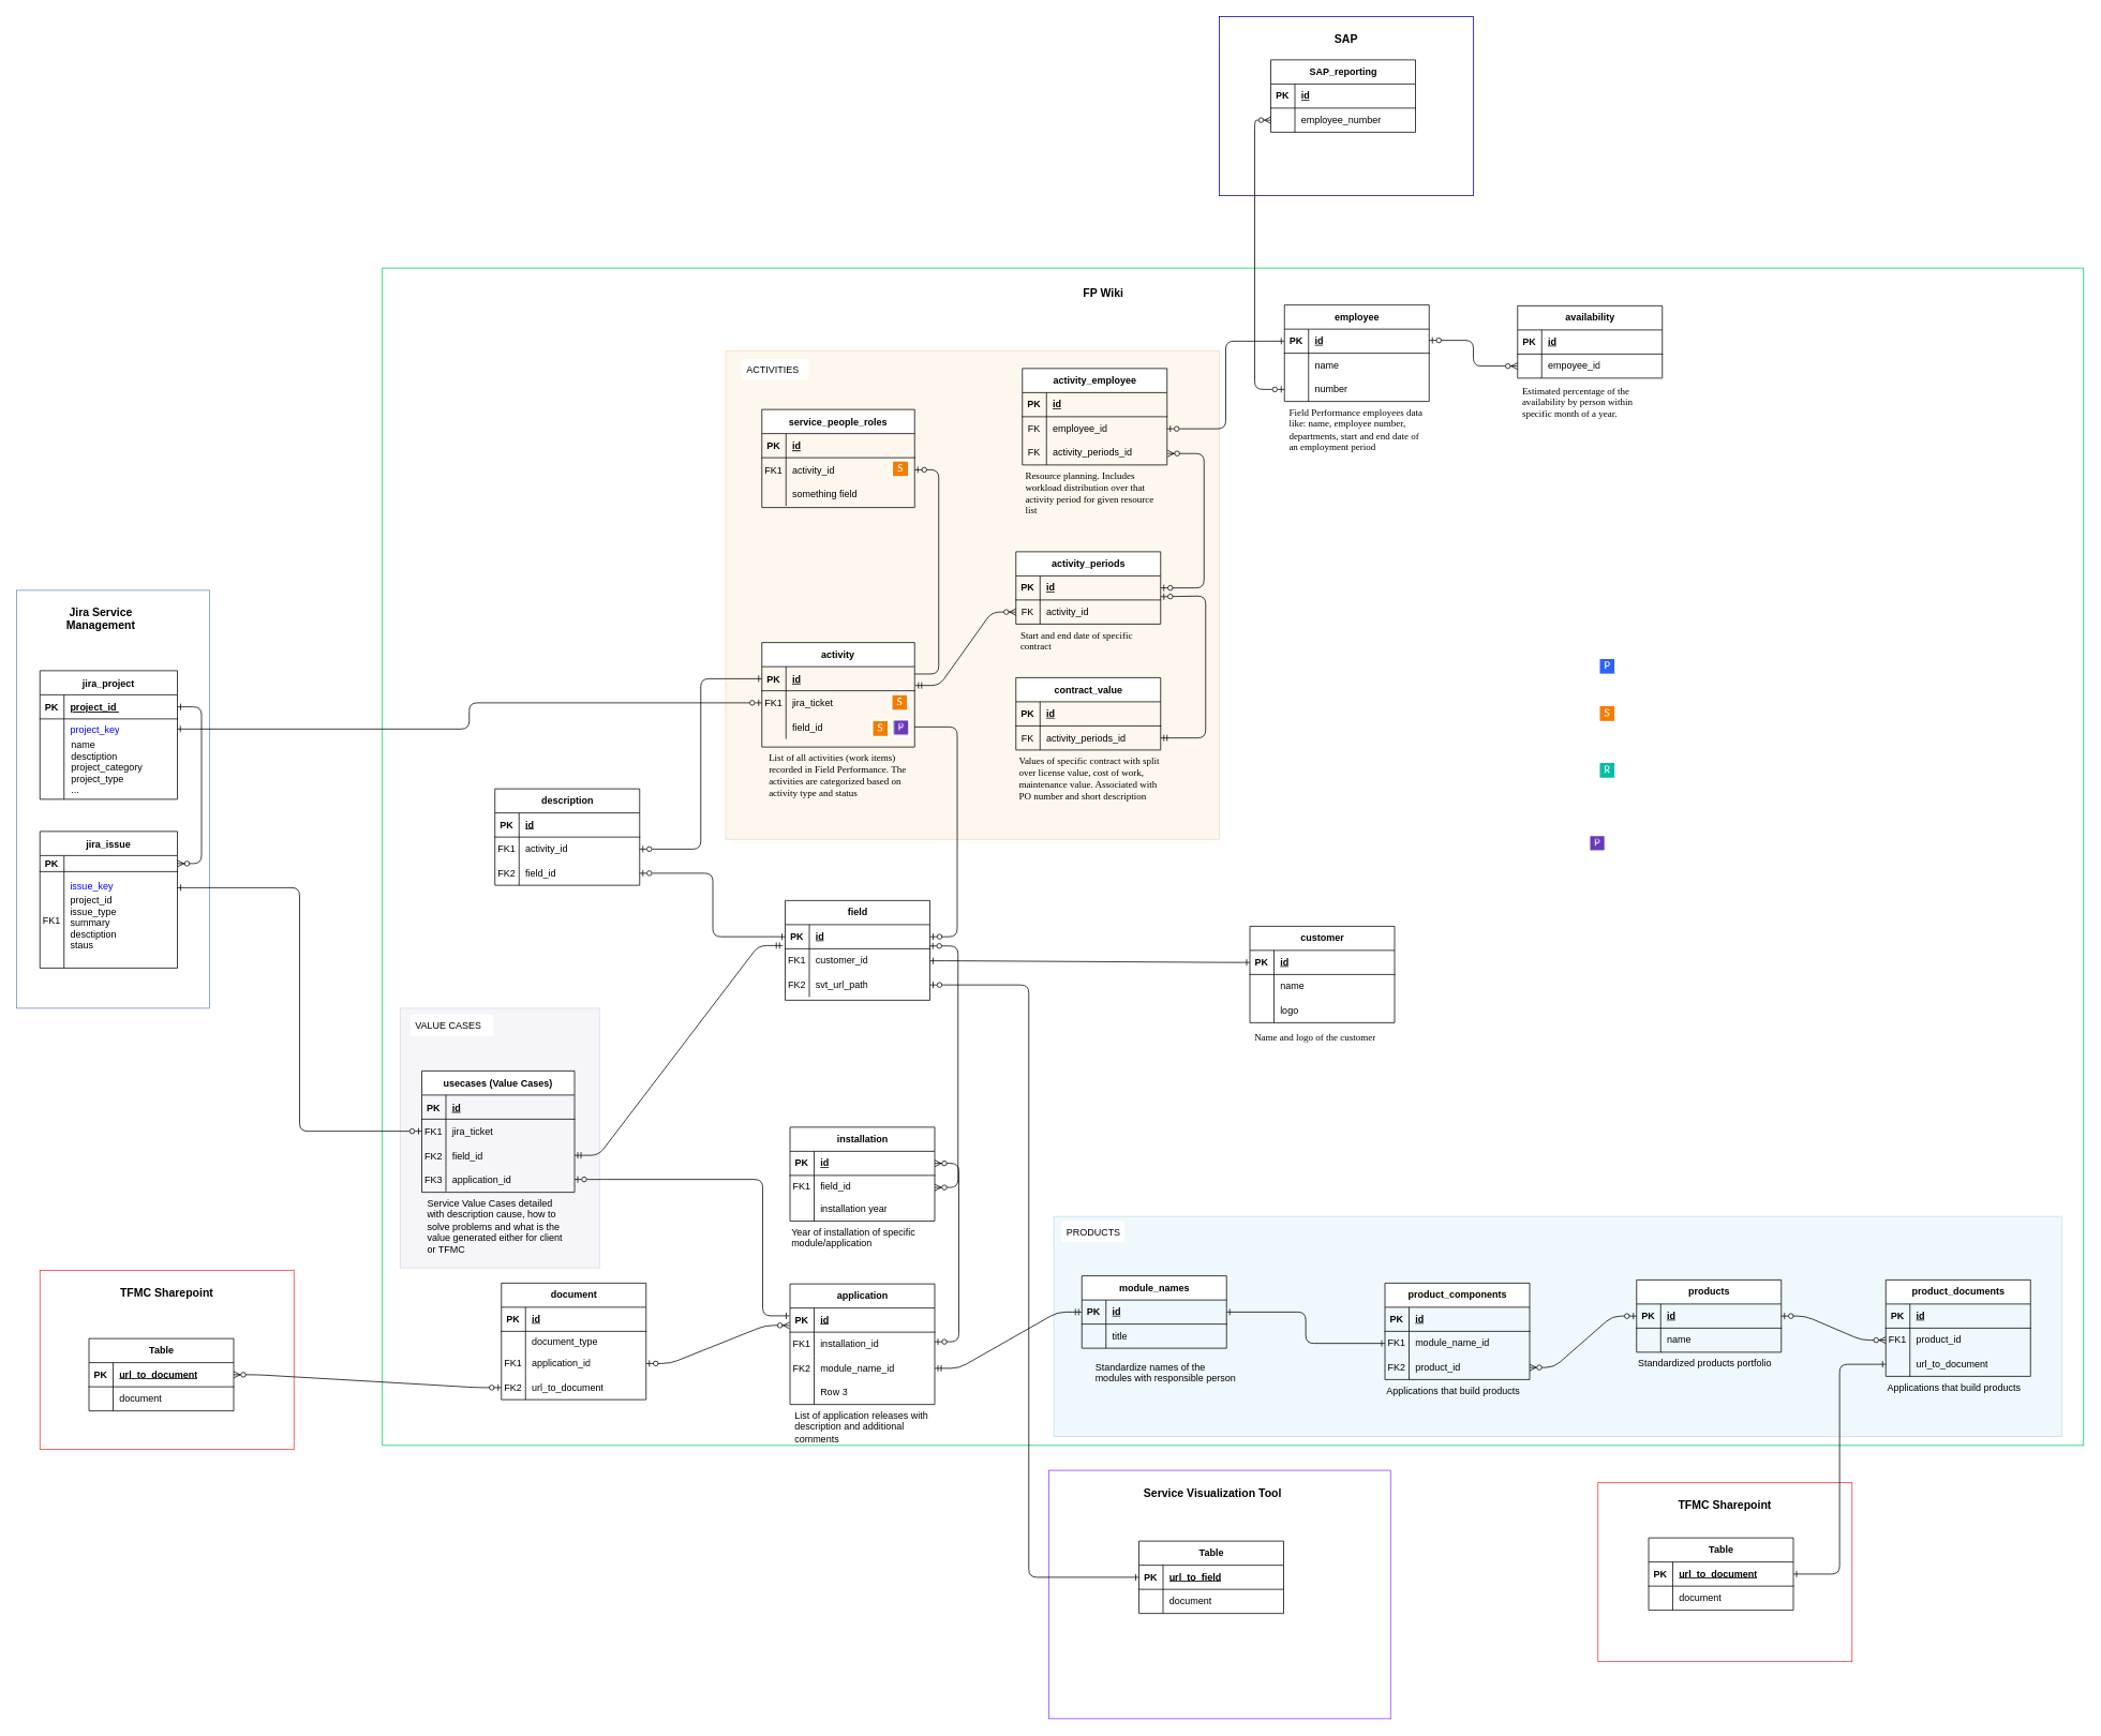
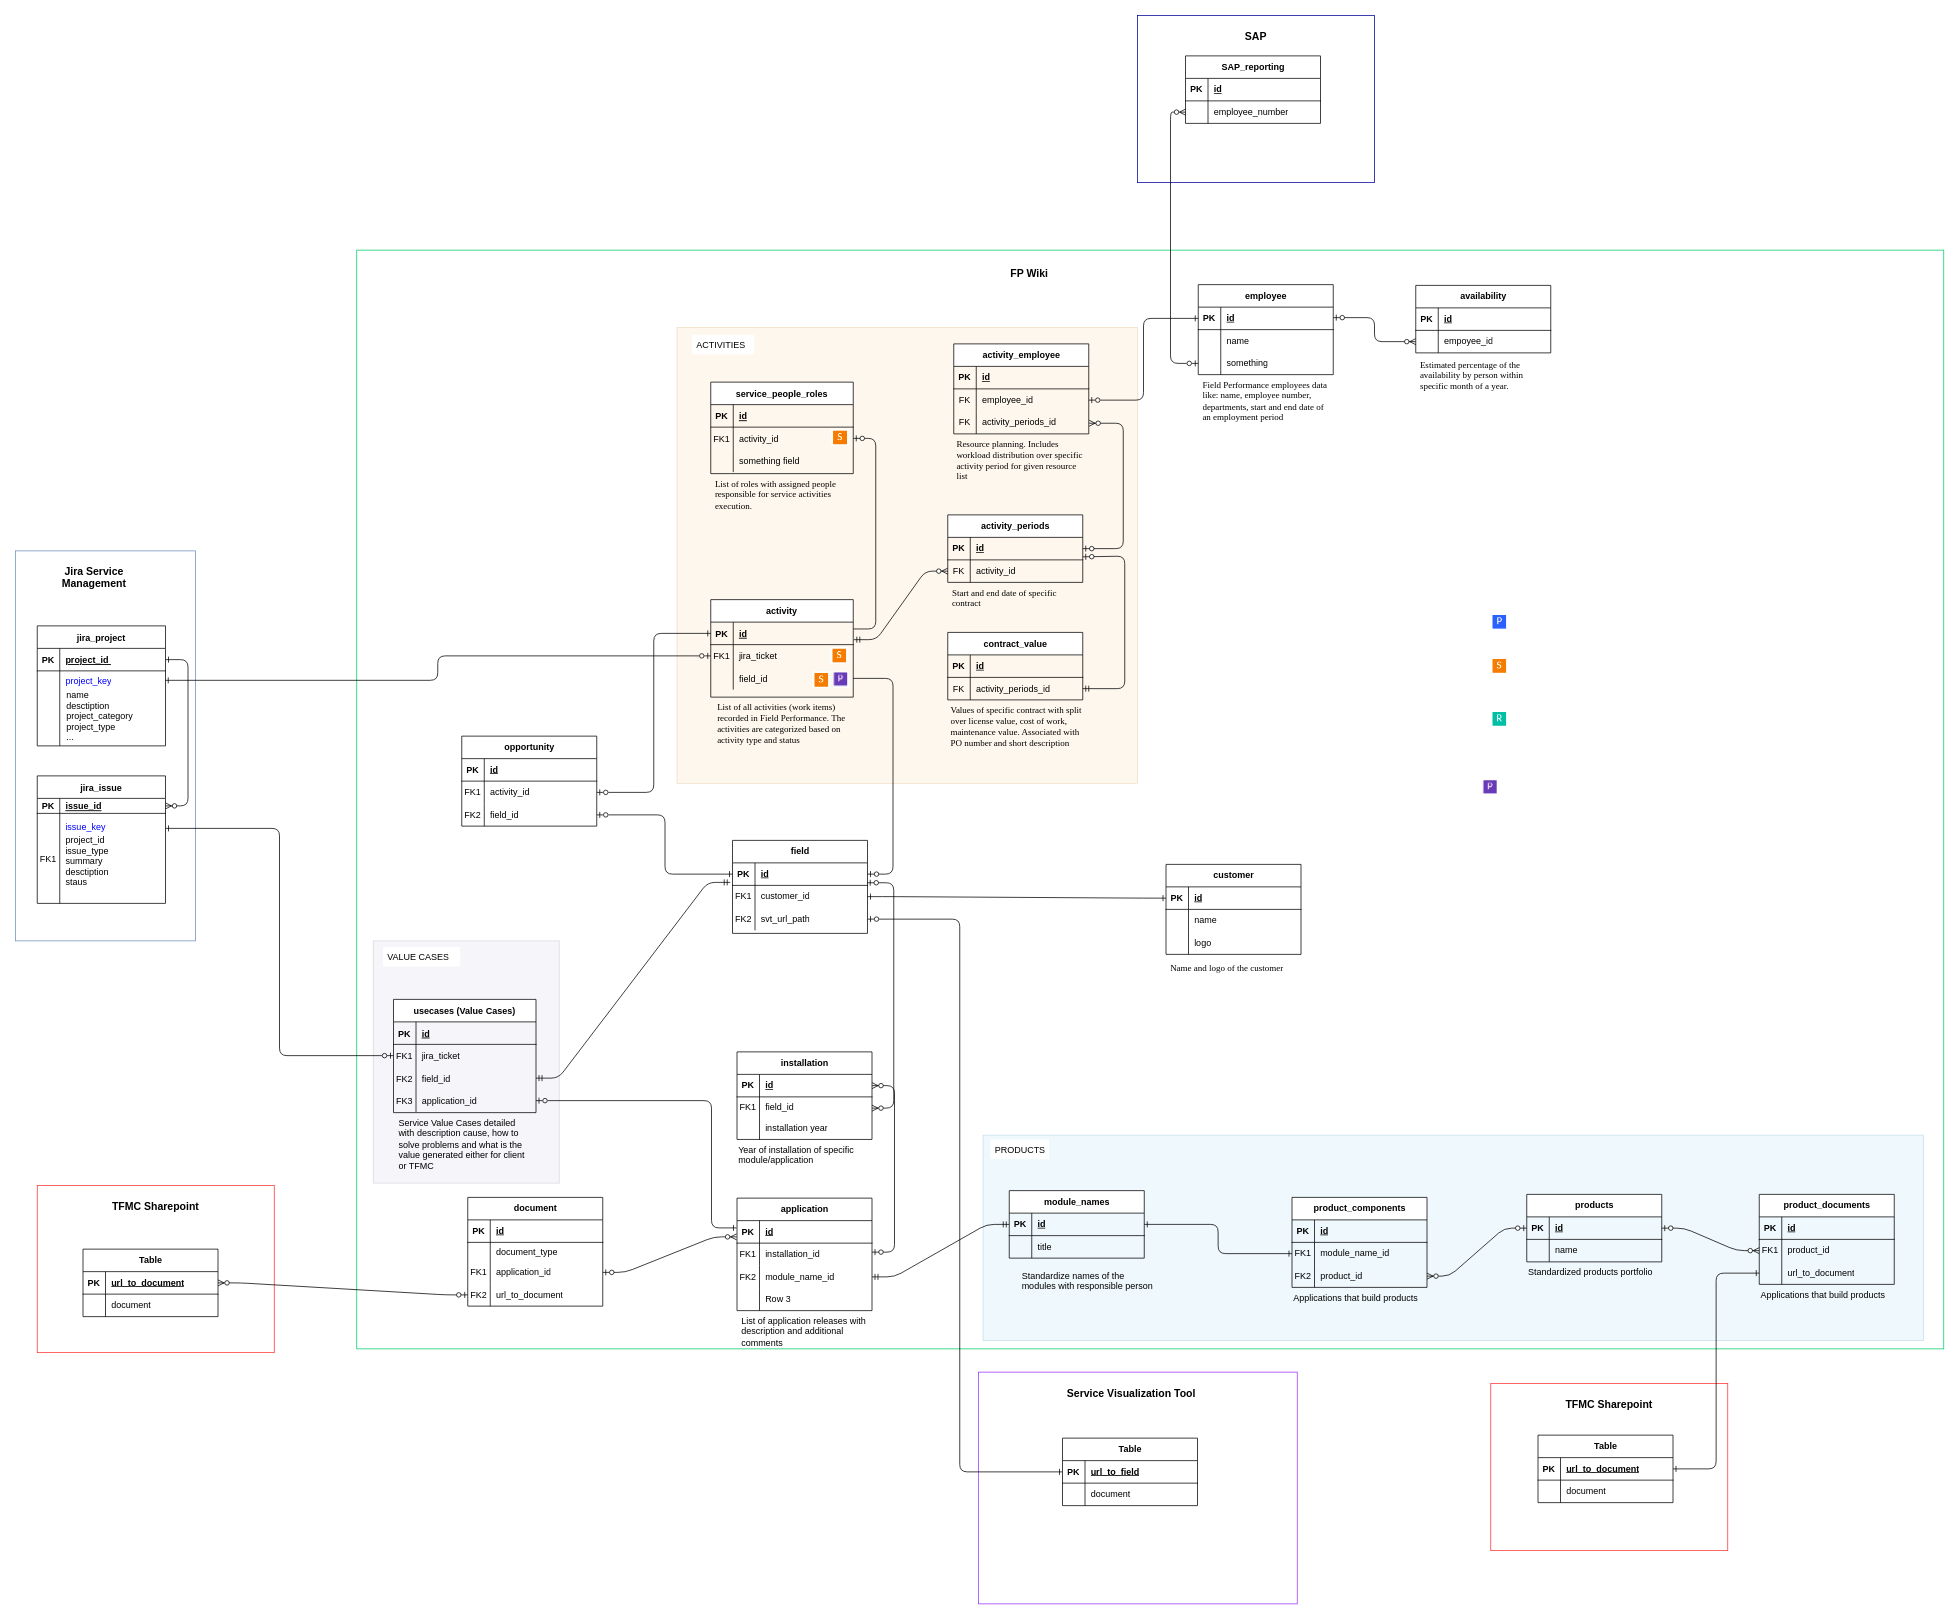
- <mxCell id="113" value="number" style="shape=partialRectangle;connectable=0;fillColor=none;top=0;left=0;bottom=0;right=0;align=left;spacingLeft=6;overflow=hidden;whiteSpace=wrap;html=1;" parent="111" vertex="1"><mxGeometry x="30" width="150" height="30" as="geometry"><mxRectangle width="150" height="30" as="alternateBounds" /></mxGeometry></mxCell>
+ <mxCell id="113" value="something" style="shape=partialRectangle;connectable=0;fillColor=none;top=0;left=0;bottom=0;right=0;align=left;spacingLeft=6;overflow=hidden;whiteSpace=wrap;html=1;" parent="111" vertex="1"><mxGeometry x="30" width="150" height="30" as="geometry"><mxRectangle width="150" height="30" as="alternateBounds" /></mxGeometry></mxCell>
- <mxCell id="103" value="Resource planning. Includes workload distribution over that activity period for given resource list" style="text;strokeColor=none;fillColor=none;spacingLeft=4;spacingRight=4;overflow=hidden;rotatable=0;points=[[0,0.5],[1,0.5]];portConstraint=eastwest;fontSize=12;whiteSpace=wrap;html=1;fontFamily=Verdana;" parent="1" vertex="1"><mxGeometry x="1268.5" y="578" width="185" height="75" as="geometry" /></mxCell>
+ <mxCell id="103" value="Resource planning. Includes workload distribution over specific activity period for given resource list" style="text;strokeColor=none;fillColor=none;spacingLeft=4;spacingRight=4;overflow=hidden;rotatable=0;points=[[0,0.5],[1,0.5]];portConstraint=eastwest;fontSize=12;whiteSpace=wrap;html=1;fontFamily=Verdana;" parent="1" vertex="1"><mxGeometry x="1268.5" y="578" width="185" height="75" as="geometry" /></mxCell>
+ <mxCell id="294" value="List of roles with assigned people responsible for service activities execution." style="text;strokeColor=none;fillColor=none;spacingLeft=4;spacingRight=4;overflow=hidden;rotatable=0;points=[[0,0.5],[1,0.5]];portConstraint=eastwest;fontSize=12;whiteSpace=wrap;html=1;fontFamily=Verdana;" vertex="1" parent="1"><mxGeometry x="947" y="631" width="191" height="58" as="geometry" /></mxCell>
- <mxCell id="139" value="description" style="shape=table;startSize=30;container=1;collapsible=1;childLayout=tableLayout;fixedRows=1;rowLines=0;fontStyle=1;align=center;resizeLast=1;html=1;" vertex="1" parent="1"><mxGeometry x="615" y="981" width="180" height="120" as="geometry" /></mxCell>
+ <mxCell id="139" value="opportunity" style="shape=table;startSize=30;container=1;collapsible=1;childLayout=tableLayout;fixedRows=1;rowLines=0;fontStyle=1;align=center;resizeLast=1;html=1;" vertex="1" parent="1"><mxGeometry x="615" y="981" width="180" height="120" as="geometry" /></mxCell>
+ <mxCell id="12" value="issue_id" style="shape=partialRectangle;overflow=hidden;connectable=0;fillColor=none;top=0;left=0;bottom=0;right=0;align=left;spacingLeft=6;fontStyle=5;" parent="10" vertex="1"><mxGeometry x="30" width="141" height="20" as="geometry"><mxRectangle width="141" height="20" as="alternateBounds" /></mxGeometry></mxCell>
